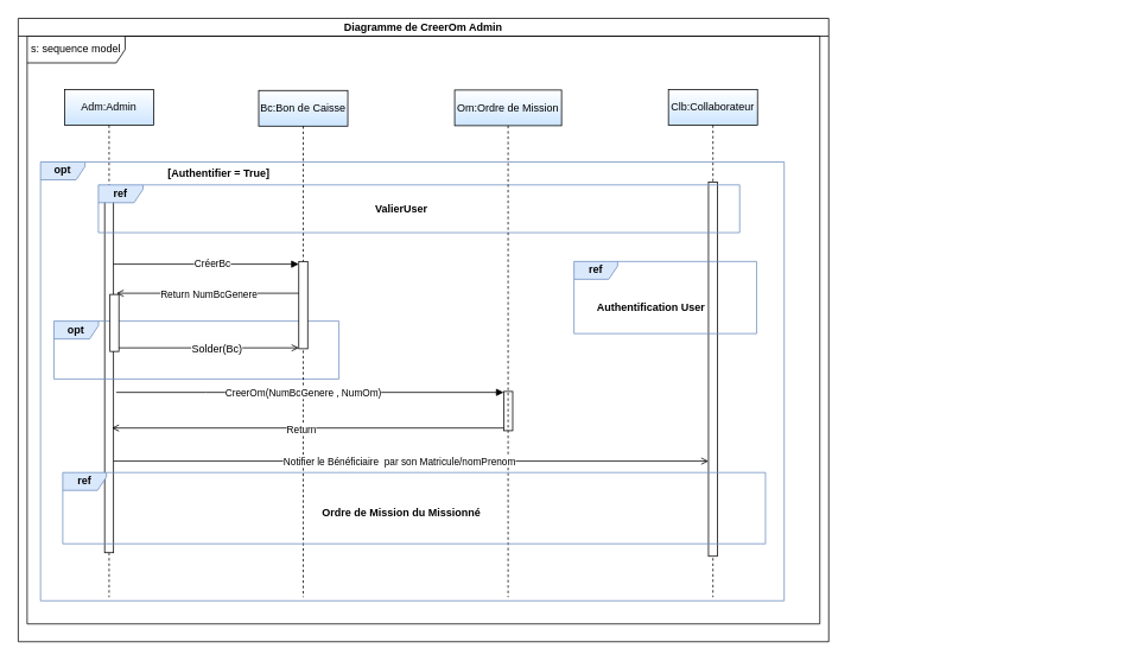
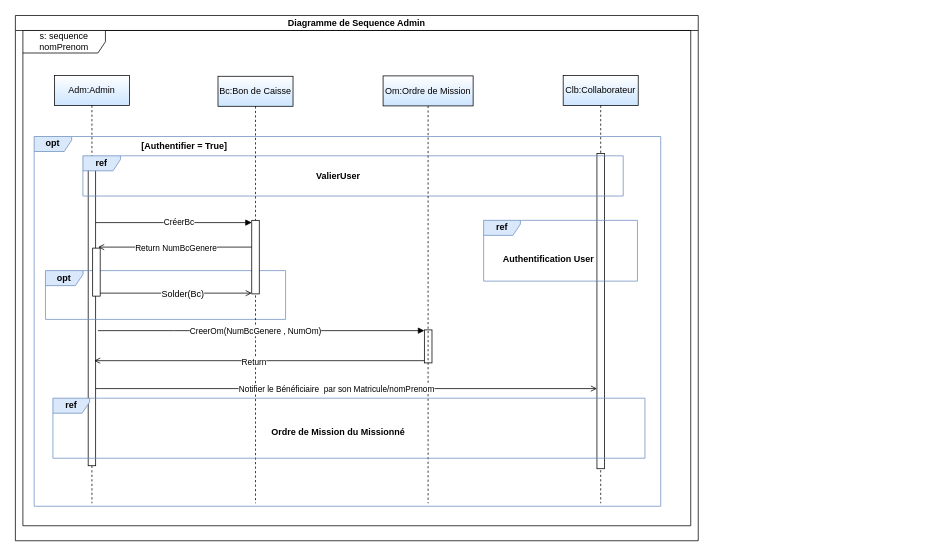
- <mxCell id="34" value="Diagramme de CreerOm Admin" style="swimlane;startSize=20;" vertex="1" parent="1"><mxGeometry x="20" y="20" width="910" height="700" as="geometry"><mxRectangle x="-10" y="-40" width="90" height="30" as="alternateBounds" /></mxGeometry></mxCell>
+ <mxCell id="34" value="Diagramme de Sequence Admin" style="swimlane;startSize=20;" vertex="1" parent="1"><mxGeometry x="20" y="20" width="910" height="700" as="geometry"><mxRectangle x="-10" y="-40" width="90" height="30" as="alternateBounds" /></mxGeometry></mxCell>
- <mxCell id="35" value="s: sequence model" style="shape=umlFrame;whiteSpace=wrap;html=1;pointerEvents=0;width=110;height=30;" vertex="1" parent="34"><mxGeometry x="10" y="20" width="890" height="660" as="geometry" /></mxCell>
+ <mxCell id="35" value="s: sequence nomPrenom" style="shape=umlFrame;whiteSpace=wrap;html=1;pointerEvents=0;width=110;height=30;" vertex="1" parent="34"><mxGeometry x="10" y="20" width="890" height="660" as="geometry" /></mxCell>
